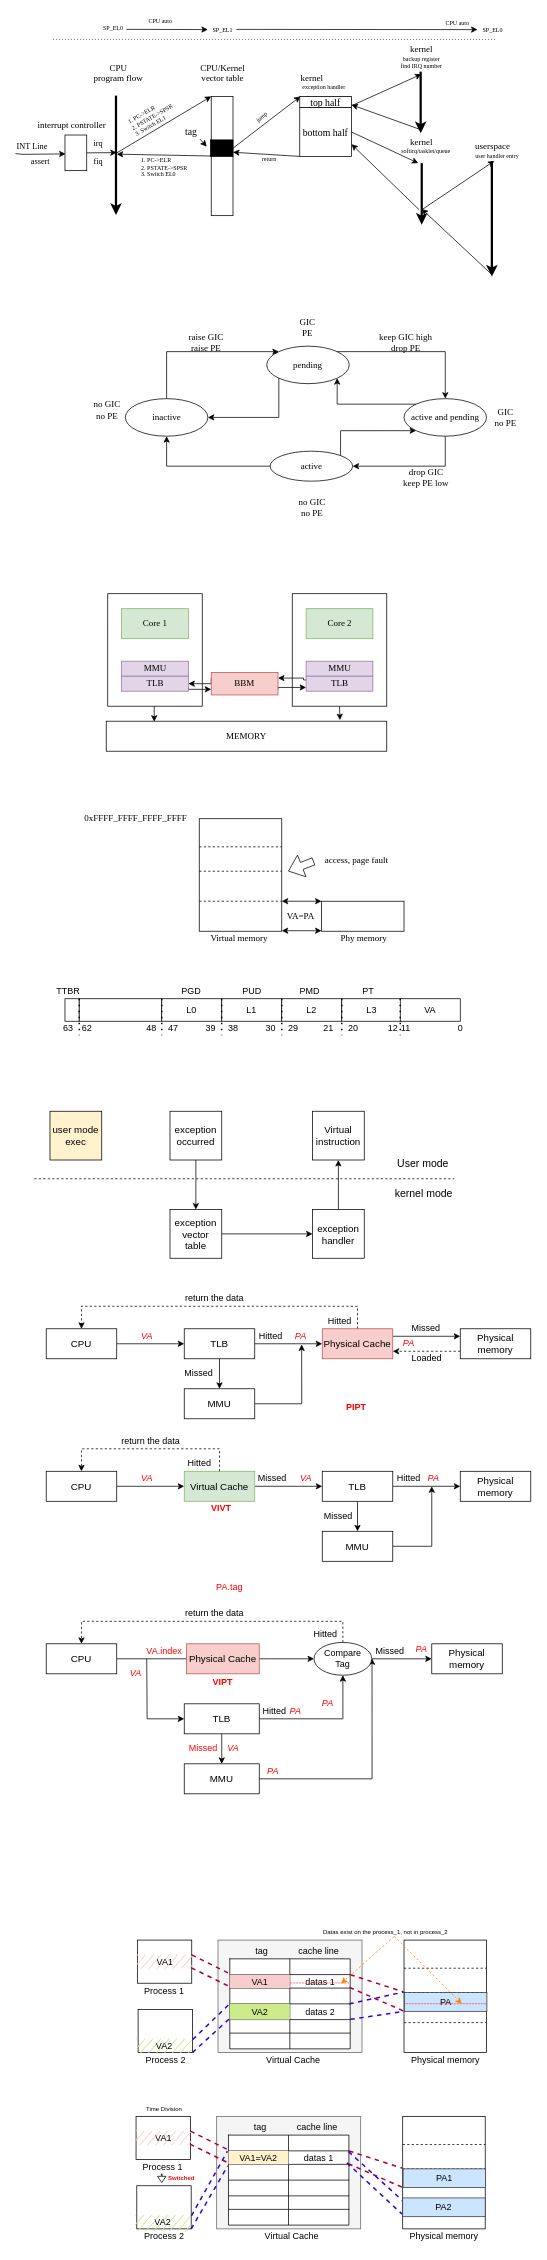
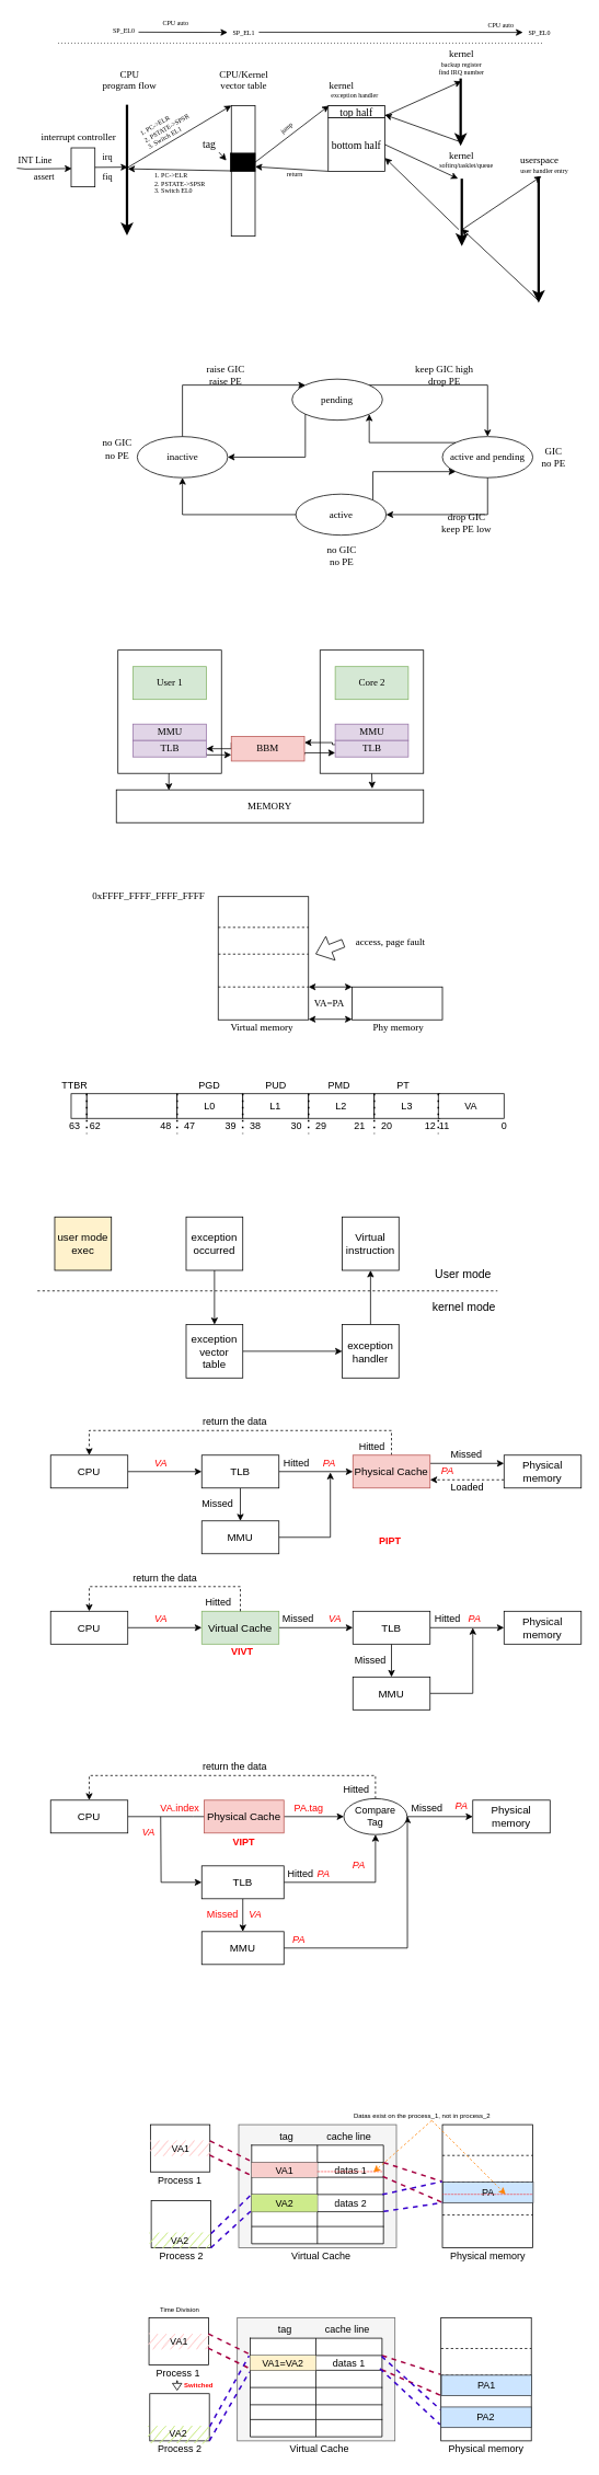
- <mxCell id="70" value="GIC&lt;br&gt;PE" style="text;html=1;align=center;verticalAlign=middle;resizable=0;points=[];autosize=1;strokeColor=none;fillColor=none;fontSize=12;fontFamily=Comic Sans MS;fontColor=default;" parent="1" vertex="1"><mxGeometry x="389" y="421" width="40" height="30" as="geometry" /></mxCell>
- <mxCell id="67" value="active" style="ellipse;whiteSpace=wrap;html=1;rounded=1;labelBorderColor=none;fontFamily=Comic Sans MS;fontSize=12;fontColor=default;strokeColor=default;fillColor=none;gradientColor=none;" parent="1" vertex="1"><mxGeometry x="359.5" y="601" width="110" height="40" as="geometry" /></mxCell>
+ <mxCell id="67" value="active" style="ellipse;whiteSpace=wrap;html=1;rounded=1;labelBorderColor=none;fontFamily=Comic Sans MS;fontSize=12;fontColor=default;strokeColor=default;fillColor=none;gradientColor=none;" parent="1" vertex="1"><mxGeometry x="359.5" y="601" width="110" height="50" as="geometry" /></mxCell>
- <mxCell id="75" value="Core 1" style="rounded=0;whiteSpace=wrap;html=1;fontFamily=Comic Sans MS;fillColor=#d5e8d4;strokeColor=#82b366;" parent="1" vertex="1"><mxGeometry x="161.5" y="811" width="89" height="40" as="geometry" /></mxCell>
+ <mxCell id="75" value="User 1" style="rounded=0;whiteSpace=wrap;html=1;fontFamily=Comic Sans MS;fillColor=#d5e8d4;strokeColor=#82b366;" parent="1" vertex="1"><mxGeometry x="161.5" y="811" width="89" height="40" as="geometry" /></mxCell>
- <mxCell id="209" value="PA.tag" style="text;html=1;align=center;verticalAlign=middle;resizable=0;points=[];autosize=1;strokeColor=none;fillColor=none;fontColor=#FF0000;" parent="1" vertex="1"><mxGeometry x="280" y="2106" width="50" height="20" as="geometry" /></mxCell>
+ <mxCell id="209" value="PA.tag" style="text;html=1;align=center;verticalAlign=middle;resizable=0;points=[];autosize=1;strokeColor=none;fillColor=none;fontColor=#FF0000;" parent="1" vertex="1"><mxGeometry x="350" y="2191" width="50" height="20" as="geometry" /></mxCell>
